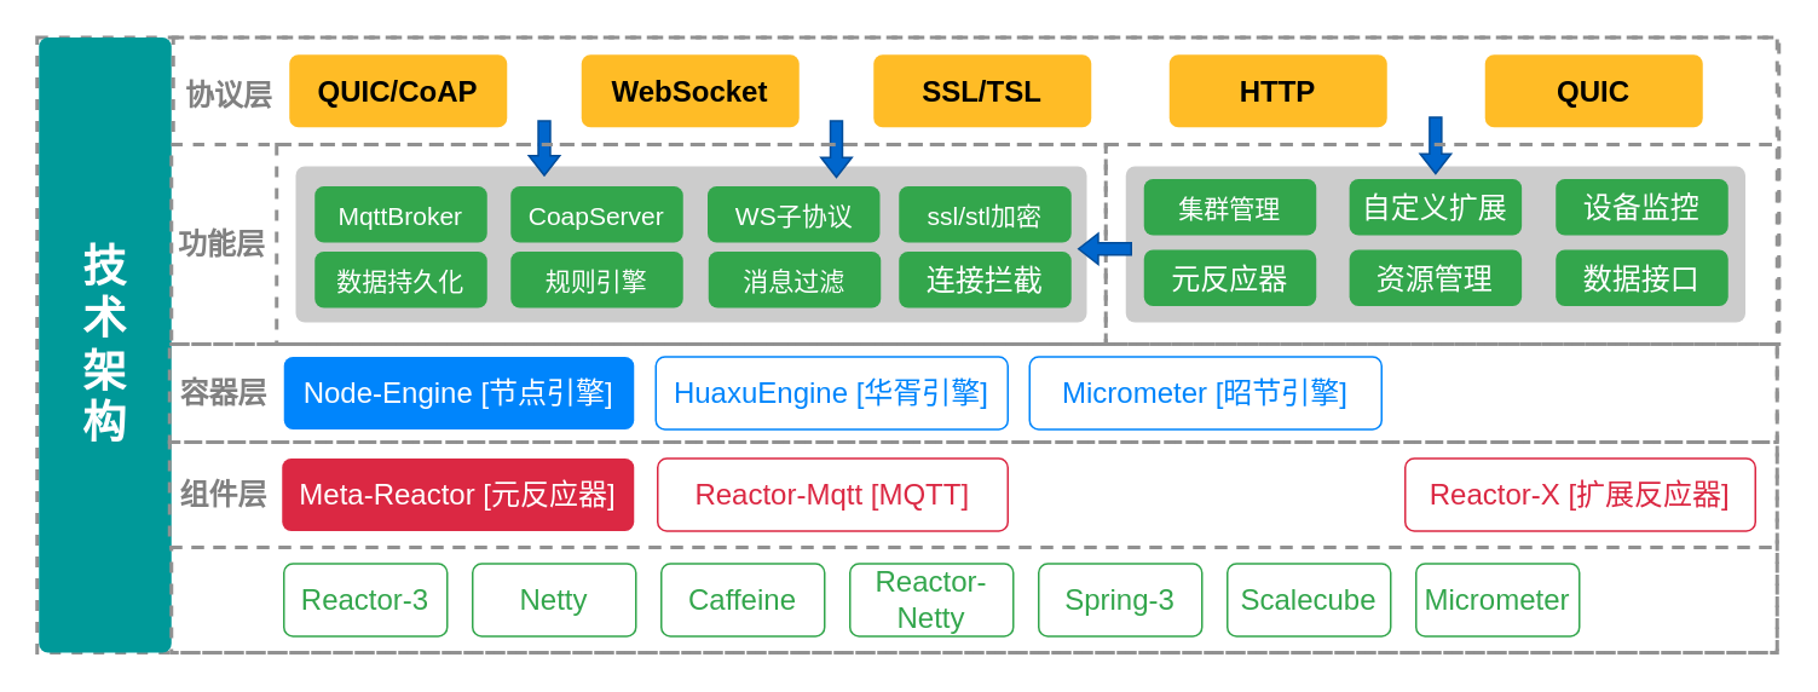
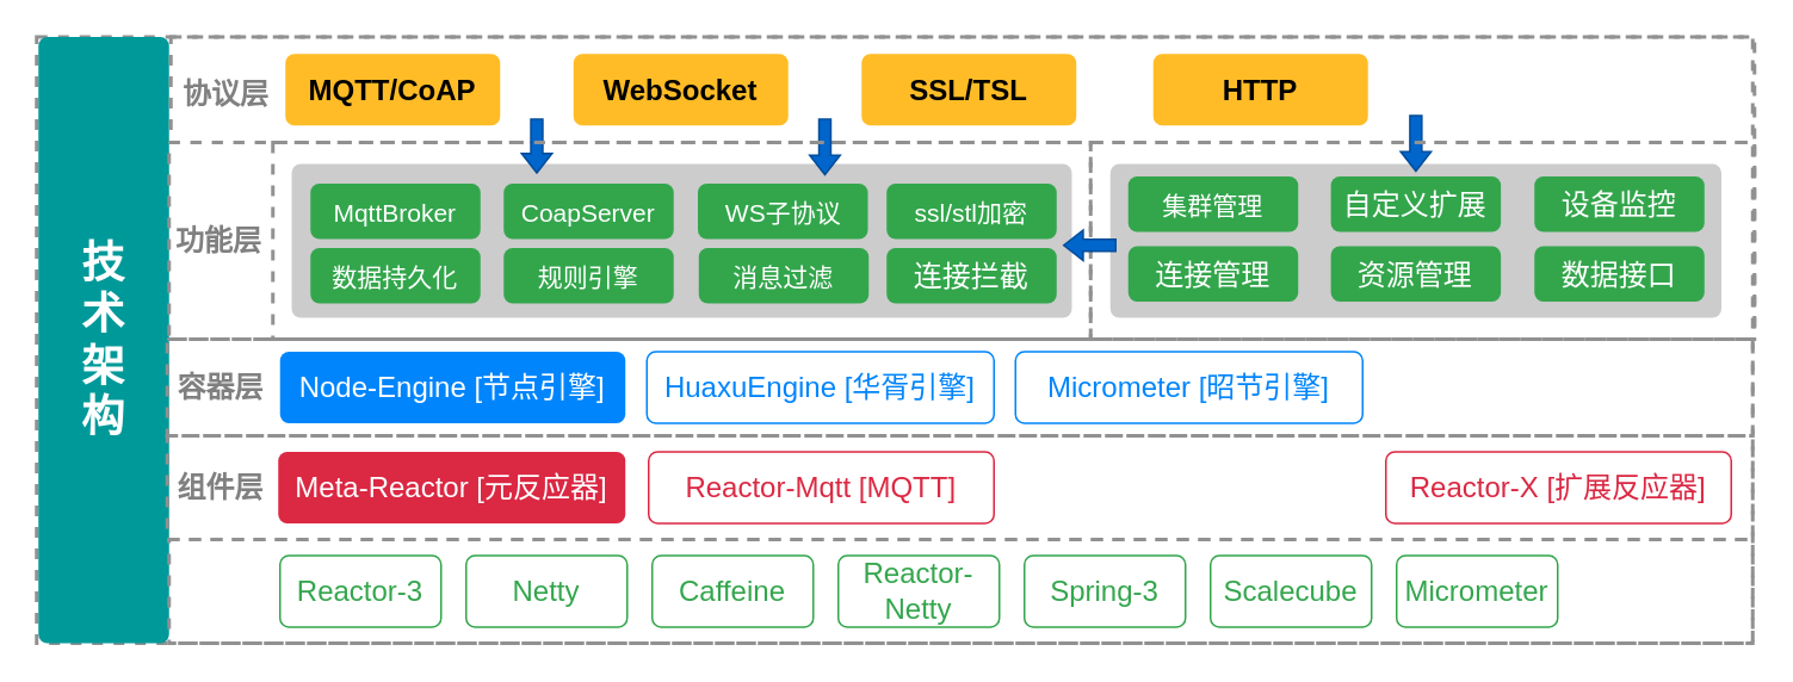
- <mxCell id="52" value="&lt;font color=&quot;#000000&quot;&gt;&lt;b&gt;QUIC&lt;/b&gt;&lt;/font&gt;" style="html=1;shadow=0;dashed=0;shape=mxgraph.bootstrap.rrect;rSize=5;strokeColor=none;strokeWidth=1;fillColor=#FFBC26;fontColor=#FFFFFF;whiteSpace=wrap;align=center;verticalAlign=middle;spacingLeft=0;fontStyle=0;fontSize=16;spacing=5;labelBackgroundColor=none;fontFamily=Helvetica;" vertex="1" parent="46"><mxGeometry x="723" y="9.5" width="120" height="40" as="geometry" /></mxCell>
- <mxCell id="47" value="&lt;font color=&quot;#000000&quot;&gt;&lt;b&gt;QUIC/CoAP&lt;/b&gt;&lt;/font&gt;" style="html=1;shadow=0;dashed=0;shape=mxgraph.bootstrap.rrect;rSize=5;strokeColor=none;strokeWidth=1;fillColor=#FFBC26;fontColor=#FFFFFF;whiteSpace=wrap;align=center;verticalAlign=middle;spacingLeft=0;fontStyle=0;fontSize=16;spacing=5;labelBackgroundColor=none;fontFamily=Helvetica;" vertex="1" parent="46"><mxGeometry x="64" y="9.5" width="120" height="40" as="geometry" /></mxCell>
+ <mxCell id="47" value="&lt;font color=&quot;#000000&quot;&gt;&lt;b&gt;MQTT/CoAP&lt;/b&gt;&lt;/font&gt;" style="html=1;shadow=0;dashed=0;shape=mxgraph.bootstrap.rrect;rSize=5;strokeColor=none;strokeWidth=1;fillColor=#FFBC26;fontColor=#FFFFFF;whiteSpace=wrap;align=center;verticalAlign=middle;spacingLeft=0;fontStyle=0;fontSize=16;spacing=5;labelBackgroundColor=none;fontFamily=Helvetica;" vertex="1" parent="46"><mxGeometry x="64" y="9.5" width="120" height="40" as="geometry" /></mxCell>
- <mxCell id="30" value="元反应器" style="html=1;shadow=0;dashed=0;shape=mxgraph.bootstrap.rrect;rSize=5;strokeColor=none;strokeWidth=1;fillColor=#33A64C;fontColor=#FFFFFF;whiteSpace=wrap;align=center;verticalAlign=middle;spacingLeft=0;fontStyle=0;fontSize=16;spacing=5;labelBackgroundColor=none;fontFamily=Helvetica;" vertex="1" parent="24"><mxGeometry x="21" y="58" width="95" height="31" as="geometry" /></mxCell>
+ <mxCell id="30" value="连接管理" style="html=1;shadow=0;dashed=0;shape=mxgraph.bootstrap.rrect;rSize=5;strokeColor=none;strokeWidth=1;fillColor=#33A64C;fontColor=#FFFFFF;whiteSpace=wrap;align=center;verticalAlign=middle;spacingLeft=0;fontStyle=0;fontSize=16;spacing=5;labelBackgroundColor=none;fontFamily=Helvetica;" vertex="1" parent="24"><mxGeometry x="21" y="58" width="95" height="31" as="geometry" /></mxCell>
